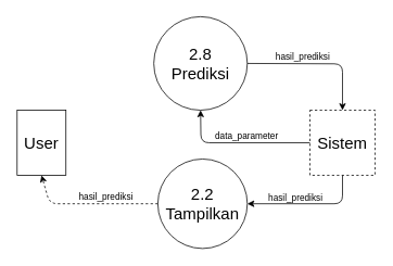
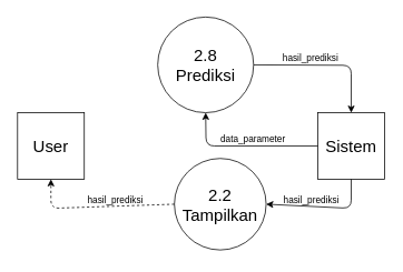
- <mxCell id="4" value="&lt;font style=&quot;font-size: 20px&quot;&gt;User&lt;/font&gt;" style="whiteSpace=wrap;html=1;aspect=fixed;" vertex="1" parent="1"><mxGeometry x="20" y="135" width="60" height="80" as="geometry" /></mxCell>
+ <mxCell id="4" value="&lt;font style=&quot;font-size: 20px&quot;&gt;User&lt;/font&gt;" style="whiteSpace=wrap;html=1;aspect=fixed;" vertex="1" parent="1"><mxGeometry x="20" y="135" width="80" height="80" as="geometry" /></mxCell>
- <mxCell id="5" value="&lt;font style=&quot;font-size: 20px&quot;&gt;Sistem&lt;/font&gt;" style="whiteSpace=wrap;html=1;aspect=fixed;dashed=1;" vertex="1" parent="1"><mxGeometry x="380" y="135" width="80" height="80" as="geometry" /></mxCell>
+ <mxCell id="5" value="&lt;font style=&quot;font-size: 20px&quot;&gt;Sistem&lt;/font&gt;" style="whiteSpace=wrap;html=1;aspect=fixed;" vertex="1" parent="1"><mxGeometry x="380" y="135" width="80" height="80" as="geometry" /></mxCell>
- <mxCell id="2" value="&lt;font style=&quot;font-size: 20px&quot;&gt;2.2 Tampilkan&lt;br&gt;&lt;/font&gt;" style="ellipse;whiteSpace=wrap;html=1;aspect=fixed;" vertex="1" parent="1"><mxGeometry x="193" y="195" width="110" height="110" as="geometry" /></mxCell>
+ <mxCell id="2" value="&lt;font style=&quot;font-size: 20px&quot;&gt;2.2 Tampilkan&lt;br&gt;&lt;/font&gt;" style="ellipse;whiteSpace=wrap;html=1;aspect=fixed;" vertex="1" parent="1"><mxGeometry x="208" y="190" width="110" height="110" as="geometry" /></mxCell>
